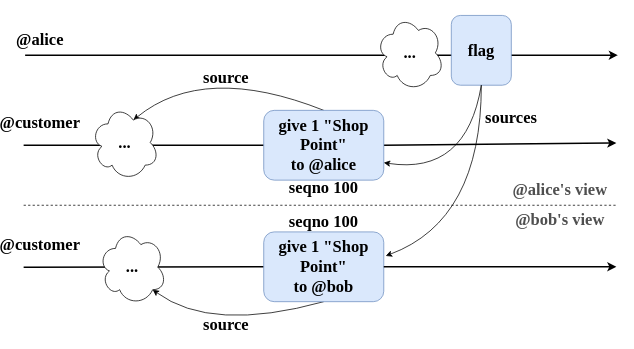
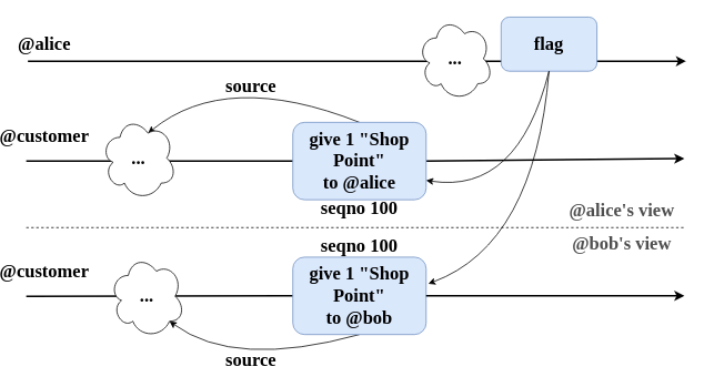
- <mxCell id="23" value="flag" style="rounded=1;whiteSpace=wrap;html=1;fontSize=22;fillColor=#dae8fc;strokeColor=#6c8ebf;fontFamily=libertine;fontStyle=1" vertex="1" parent="1"><mxGeometry x="590" y="20" width="80" height="93" as="geometry" /></mxCell>
+ <mxCell id="23" value="flag" style="rounded=1;whiteSpace=wrap;html=1;fontSize=22;fillColor=#dae8fc;strokeColor=#6c8ebf;fontFamily=libertine;fontStyle=1" vertex="1" parent="1"><mxGeometry x="590" y="20" width="115" height="65" as="geometry" /></mxCell>
- <mxCell id="26" value="sources" style="text;html=1;strokeColor=none;fillColor=none;align=center;verticalAlign=middle;whiteSpace=wrap;rounded=0;fontSize=22;fontFamily=libertine;fontStyle=1" vertex="1" parent="1"><mxGeometry x="650" y="146.5" width="40" height="20" as="geometry" /></mxCell>
